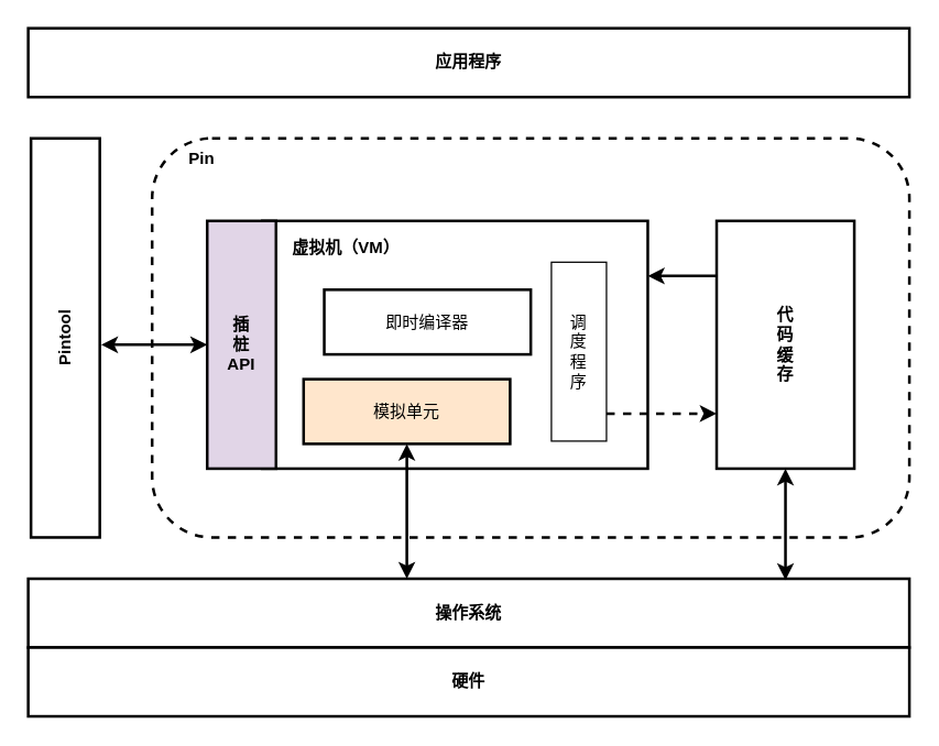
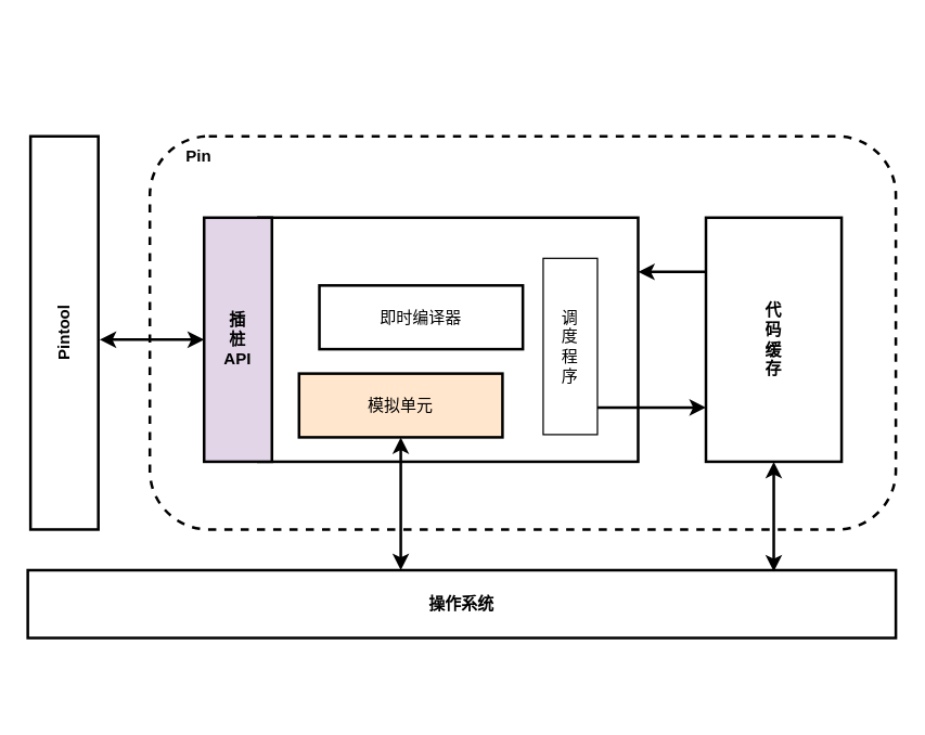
- <mxCell id="4" value="应用程序" style="rounded=0;whiteSpace=wrap;html=1;horizontal=1;verticalAlign=middle;strokeWidth=2;fontStyle=1" vertex="1" parent="1"><mxGeometry x="20" y="20" width="640" height="50" as="geometry" /></mxCell>
- <mxCell id="9" value="虚拟机（VM）" style="text;html=1;resizable=0;points=[];autosize=1;align=left;verticalAlign=top;spacingTop=-4;fontSize=12;fontStyle=1" vertex="1" parent="1"><mxGeometry x="210" y="170" width="100" height="20" as="geometry" /></mxCell>
- <mxCell id="7" value="" style="edgeStyle=orthogonalEdgeStyle;rounded=0;orthogonalLoop=1;jettySize=auto;html=1;fontSize=12;strokeWidth=2;dashed=1;" edge="1" parent="1" source="8" target="14"><mxGeometry relative="1" as="geometry"><Array as="points"><mxPoint x="500" y="300" /><mxPoint x="500" y="300" /></Array></mxGeometry></mxCell>
+ <mxCell id="7" value="" style="edgeStyle=orthogonalEdgeStyle;rounded=0;orthogonalLoop=1;jettySize=auto;html=1;fontSize=12;strokeWidth=2;" edge="1" parent="1" source="8" target="14"><mxGeometry relative="1" as="geometry"><Array as="points"><mxPoint x="500" y="300" /><mxPoint x="500" y="300" /></Array></mxGeometry></mxCell>
- <mxCell id="17" value="硬件" style="rounded=0;whiteSpace=wrap;html=1;horizontal=1;verticalAlign=middle;strokeWidth=2;fontStyle=1" vertex="1" parent="1"><mxGeometry x="20" y="470" width="640" height="50" as="geometry" /></mxCell>
